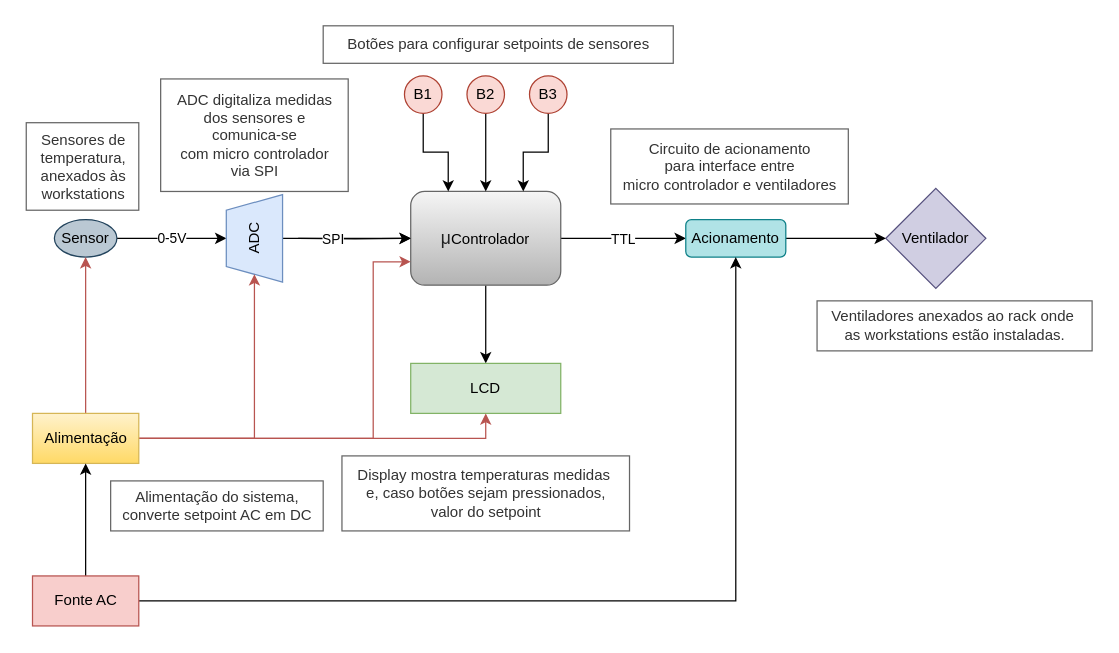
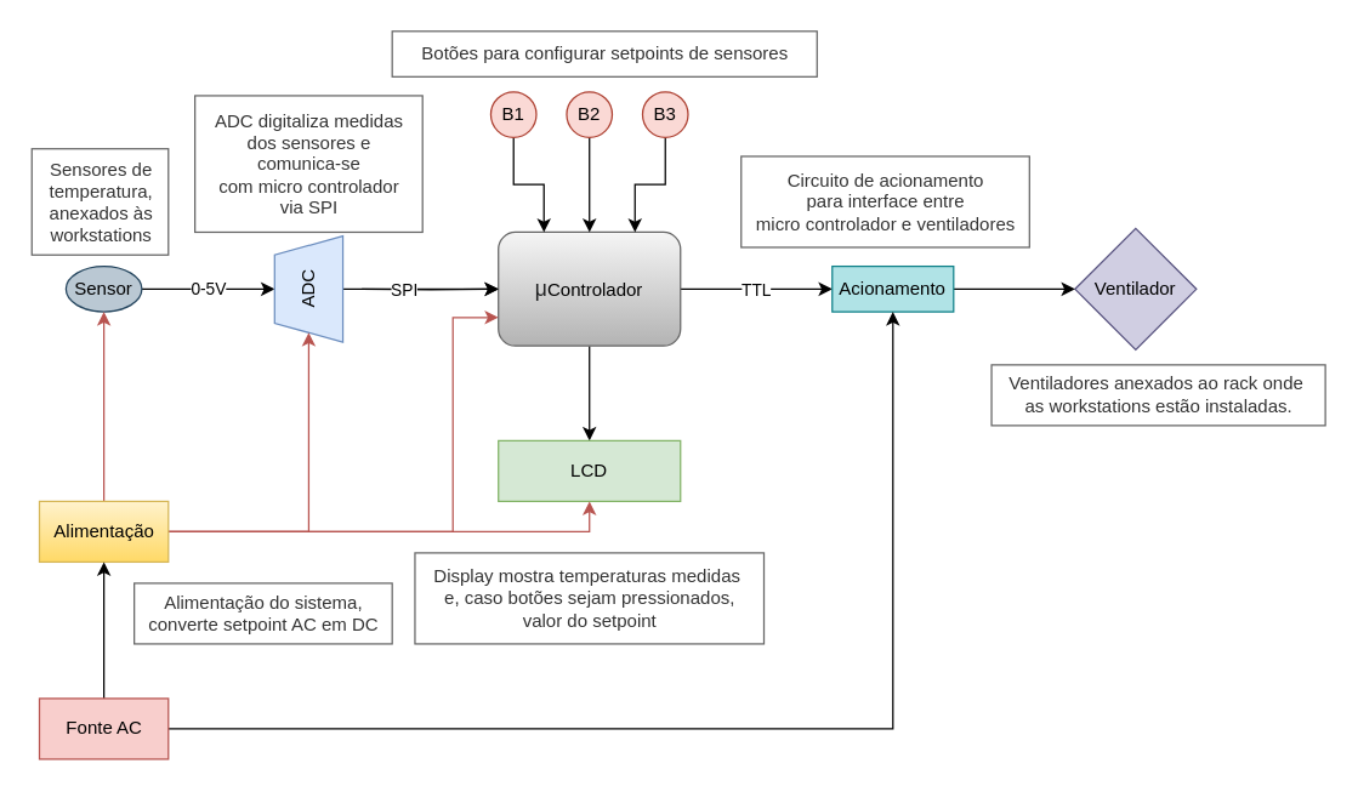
- <mxCell id="11" value="Acionamento" style="whiteSpace=wrap;html=1;fillColor=#b0e3e6;strokeColor=#0e8088;rounded=1;" parent="1" vertex="1"><mxGeometry x="548" y="175" width="80" height="30" as="geometry" /></mxCell>
+ <mxCell id="11" value="Acionamento" style="rounded=0;whiteSpace=wrap;html=1;fillColor=#b0e3e6;strokeColor=#0e8088;" parent="1" vertex="1"><mxGeometry x="548" y="175" width="80" height="30" as="geometry" /></mxCell>
